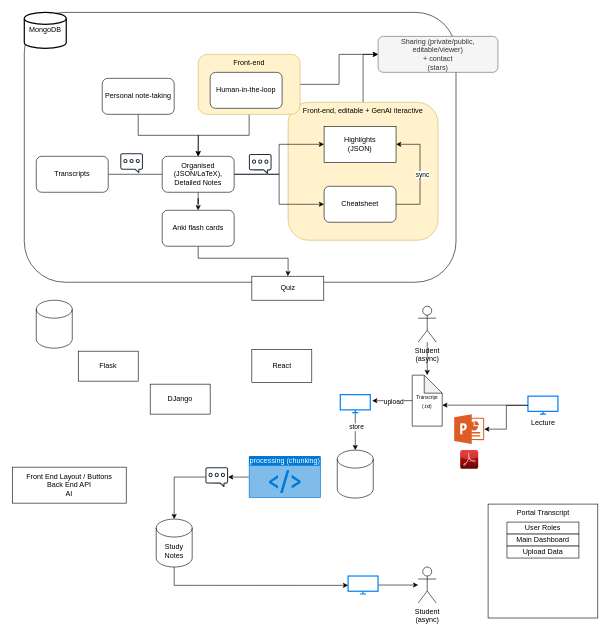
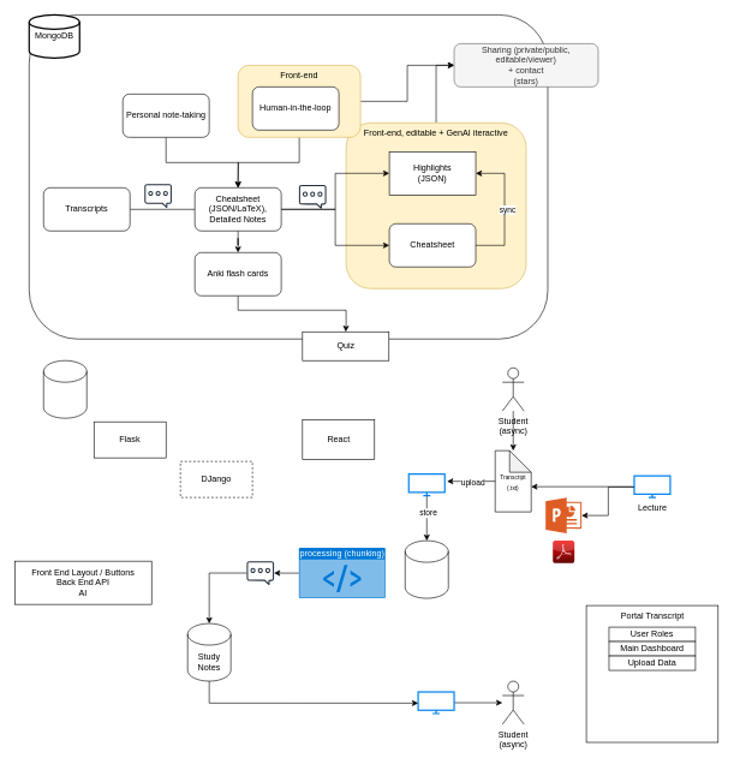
- <mxCell id="11" value="Organised (JSON/LaTeX), Detailed Notes" style="rounded=1;whiteSpace=wrap;html=1;" vertex="1" parent="1"><mxGeometry x="270" y="260" width="120" height="60" as="geometry" /></mxCell>
+ <mxCell id="11" value="Cheatsheet (JSON/LaTeX), Detailed Notes" style="rounded=1;whiteSpace=wrap;html=1;" vertex="1" parent="1"><mxGeometry x="270" y="260" width="120" height="60" as="geometry" /></mxCell>
- <mxCell id="28" value="DJango" style="rounded=0;whiteSpace=wrap;html=1;" vertex="1" parent="1"><mxGeometry x="250" y="640" width="100" height="50" as="geometry" /></mxCell>
+ <mxCell id="28" value="DJango" style="rounded=0;whiteSpace=wrap;html=1;dashed=1;" vertex="1" parent="1"><mxGeometry x="250" y="640" width="100" height="50" as="geometry" /></mxCell>
